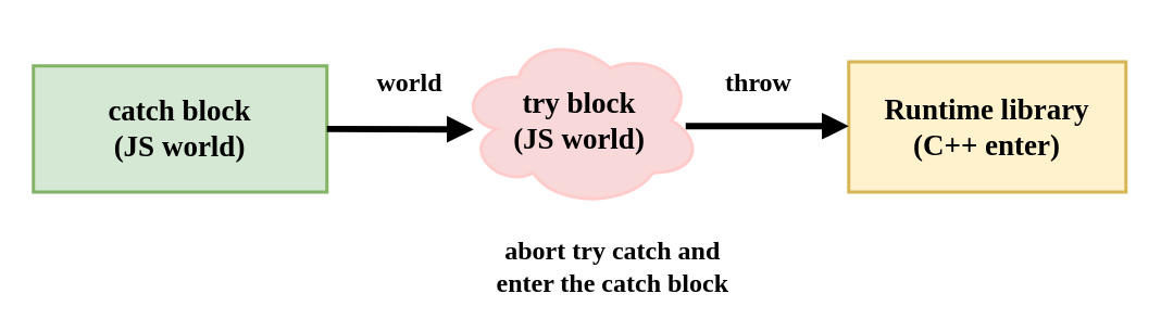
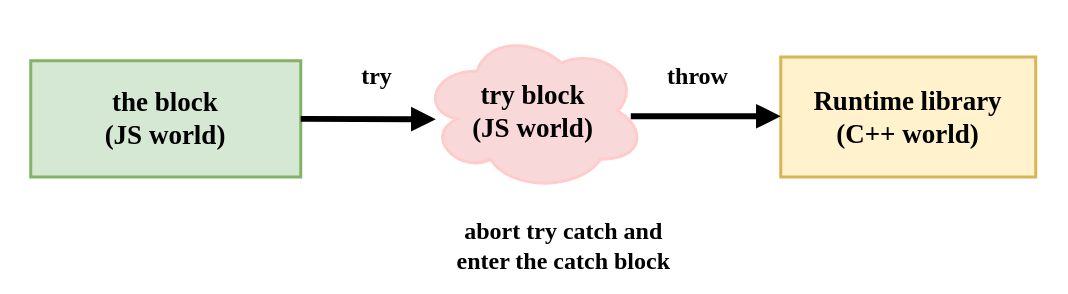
- <mxCell id="6" value="&lt;font face=&quot;Verdana&quot; style=&quot;font-size: 16px;&quot;&gt;&lt;b style=&quot;font-size: 16px;&quot;&gt;world&lt;/b&gt;&lt;/font&gt;&lt;div style=&quot;font-size: 16px;&quot;&gt;&lt;/div&gt;" style="text;whiteSpace=wrap;html=1;fontSize=16;verticalAlign=middle;align=center;" vertex="1" parent="1"><mxGeometry x="196" y="30" width="110" height="40" as="geometry" /></mxCell>
+ <mxCell id="6" value="&lt;font face=&quot;Verdana&quot; style=&quot;font-size: 16px;&quot;&gt;&lt;b style=&quot;font-size: 16px;&quot;&gt;try&lt;/b&gt;&lt;/font&gt;&lt;div style=&quot;font-size: 16px;&quot;&gt;&lt;/div&gt;" style="text;whiteSpace=wrap;html=1;fontSize=16;verticalAlign=middle;align=center;" vertex="1" parent="1"><mxGeometry x="196" y="30" width="110" height="40" as="geometry" /></mxCell>
- <mxCell id="2" value="Runtime library&#10;(C++ enter)" style="whiteSpace=wrap;strokeWidth=2;fillColor=#fff2cc;strokeColor=#d6b656;fontFamily=Verdana;fontStyle=1;fontSize=18;" vertex="1" parent="1"><mxGeometry x="520" y="37.5" width="170" height="80" as="geometry" /></mxCell>
+ <mxCell id="2" value="Runtime library&#10;(C++ world)" style="whiteSpace=wrap;strokeWidth=2;fillColor=#fff2cc;strokeColor=#d6b656;fontFamily=Verdana;fontStyle=1;fontSize=18;" vertex="1" parent="1"><mxGeometry x="520" y="37.5" width="170" height="80" as="geometry" /></mxCell>
- <mxCell id="3" value="catch block&#10;(JS world)" style="whiteSpace=wrap;strokeWidth=2;fillColor=#d5e8d4;strokeColor=#82b366;fontFamily=Verdana;fontStyle=1;fontSize=18;" vertex="1" parent="1"><mxGeometry x="20" y="40" width="180" height="77.5" as="geometry" /></mxCell>
+ <mxCell id="3" value="the block&#10;(JS world)" style="whiteSpace=wrap;strokeWidth=2;fillColor=#d5e8d4;strokeColor=#82b366;fontFamily=Verdana;fontStyle=1;fontSize=18;" vertex="1" parent="1"><mxGeometry x="20" y="40" width="180" height="77.5" as="geometry" /></mxCell>
